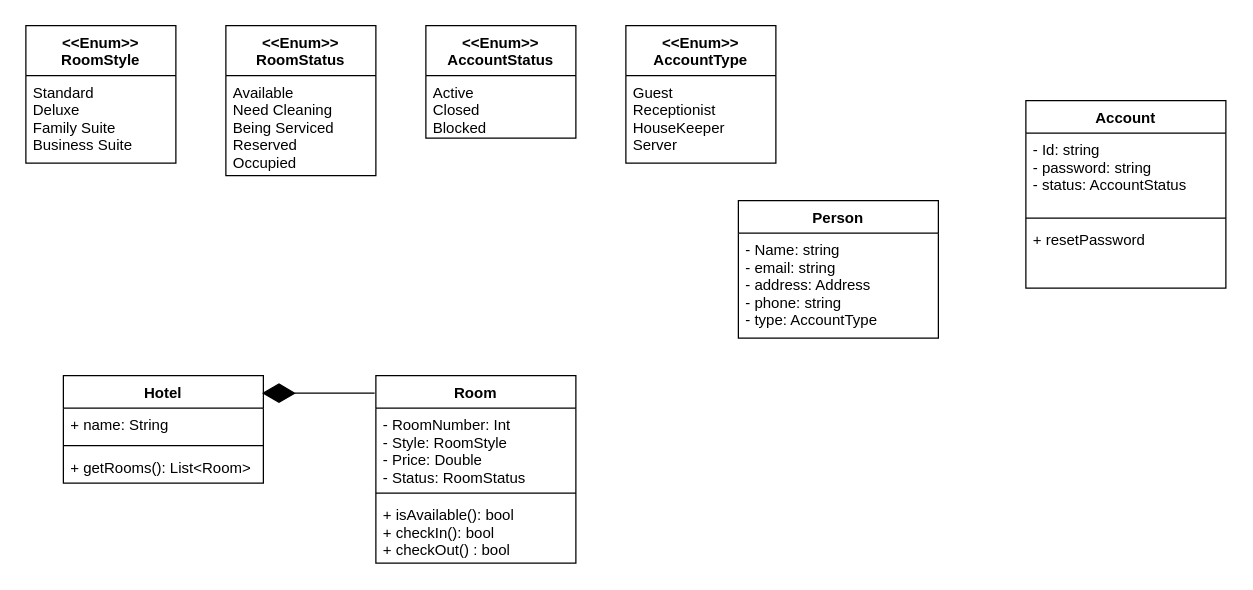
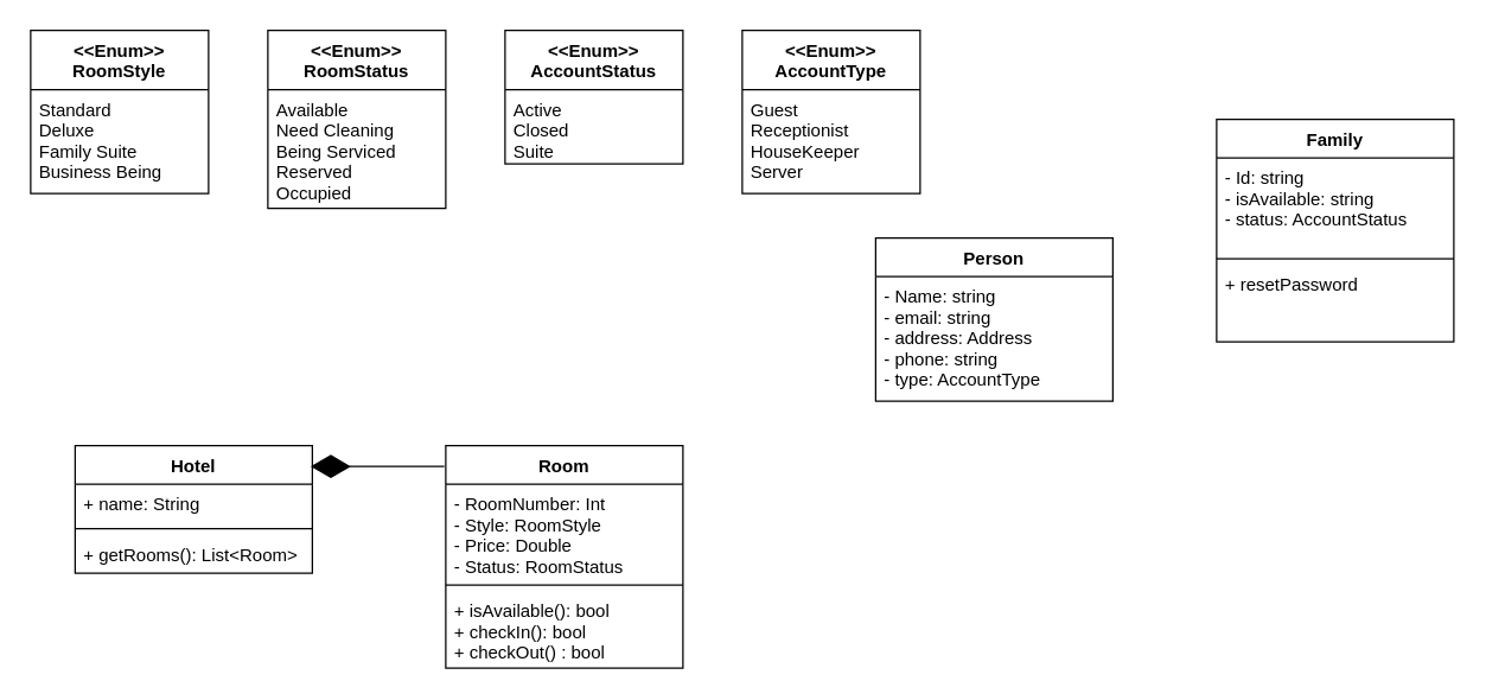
- <mxCell id="12" value="Standard&#10;Deluxe&#10;Family Suite&#10;Business Suite" style="text;strokeColor=none;fillColor=none;align=left;verticalAlign=top;spacingLeft=4;spacingRight=4;overflow=hidden;rotatable=0;points=[[0,0.5],[1,0.5]];portConstraint=eastwest;" vertex="1" parent="11"><mxGeometry y="40" width="120" height="70" as="geometry" /></mxCell>
+ <mxCell id="12" value="Standard&#10;Deluxe&#10;Family Suite&#10;Business Being" style="text;strokeColor=none;fillColor=none;align=left;verticalAlign=top;spacingLeft=4;spacingRight=4;overflow=hidden;rotatable=0;points=[[0,0.5],[1,0.5]];portConstraint=eastwest;" vertex="1" parent="11"><mxGeometry y="40" width="120" height="70" as="geometry" /></mxCell>
- <mxCell id="20" value="Active&#10;Closed&#10;Blocked&#10;" style="text;strokeColor=none;fillColor=none;align=left;verticalAlign=top;spacingLeft=4;spacingRight=4;overflow=hidden;rotatable=0;points=[[0,0.5],[1,0.5]];portConstraint=eastwest;" vertex="1" parent="19"><mxGeometry y="40" width="120" height="50" as="geometry" /></mxCell>
+ <mxCell id="20" value="Active&#10;Closed&#10;Suite&#10;" style="text;strokeColor=none;fillColor=none;align=left;verticalAlign=top;spacingLeft=4;spacingRight=4;overflow=hidden;rotatable=0;points=[[0,0.5],[1,0.5]];portConstraint=eastwest;" vertex="1" parent="19"><mxGeometry y="40" width="120" height="50" as="geometry" /></mxCell>
- <mxCell id="15" value="Account" style="swimlane;fontStyle=1;align=center;verticalAlign=top;childLayout=stackLayout;horizontal=1;startSize=26;horizontalStack=0;resizeParent=1;resizeParentMax=0;resizeLast=0;collapsible=1;marginBottom=0;" vertex="1" parent="1"><mxGeometry x="820" width="160" height="150" as="geometry" y="80" /></mxCell>
+ <mxCell id="15" value="Family" style="swimlane;fontStyle=1;align=center;verticalAlign=top;childLayout=stackLayout;horizontal=1;startSize=26;horizontalStack=0;resizeParent=1;resizeParentMax=0;resizeLast=0;collapsible=1;marginBottom=0;" vertex="1" parent="1"><mxGeometry x="820" width="160" height="150" as="geometry" y="80" /></mxCell>
- <mxCell id="16" value="- Id: string&#10;- password: string&#10;- status: AccountStatus" style="text;strokeColor=none;fillColor=none;align=left;verticalAlign=top;spacingLeft=4;spacingRight=4;overflow=hidden;rotatable=0;points=[[0,0.5],[1,0.5]];portConstraint=eastwest;" vertex="1" parent="15"><mxGeometry y="26" width="160" height="64" as="geometry" /></mxCell>
+ <mxCell id="16" value="- Id: string&#10;- isAvailable: string&#10;- status: AccountStatus" style="text;strokeColor=none;fillColor=none;align=left;verticalAlign=top;spacingLeft=4;spacingRight=4;overflow=hidden;rotatable=0;points=[[0,0.5],[1,0.5]];portConstraint=eastwest;" vertex="1" parent="15"><mxGeometry y="26" width="160" height="64" as="geometry" /></mxCell>
